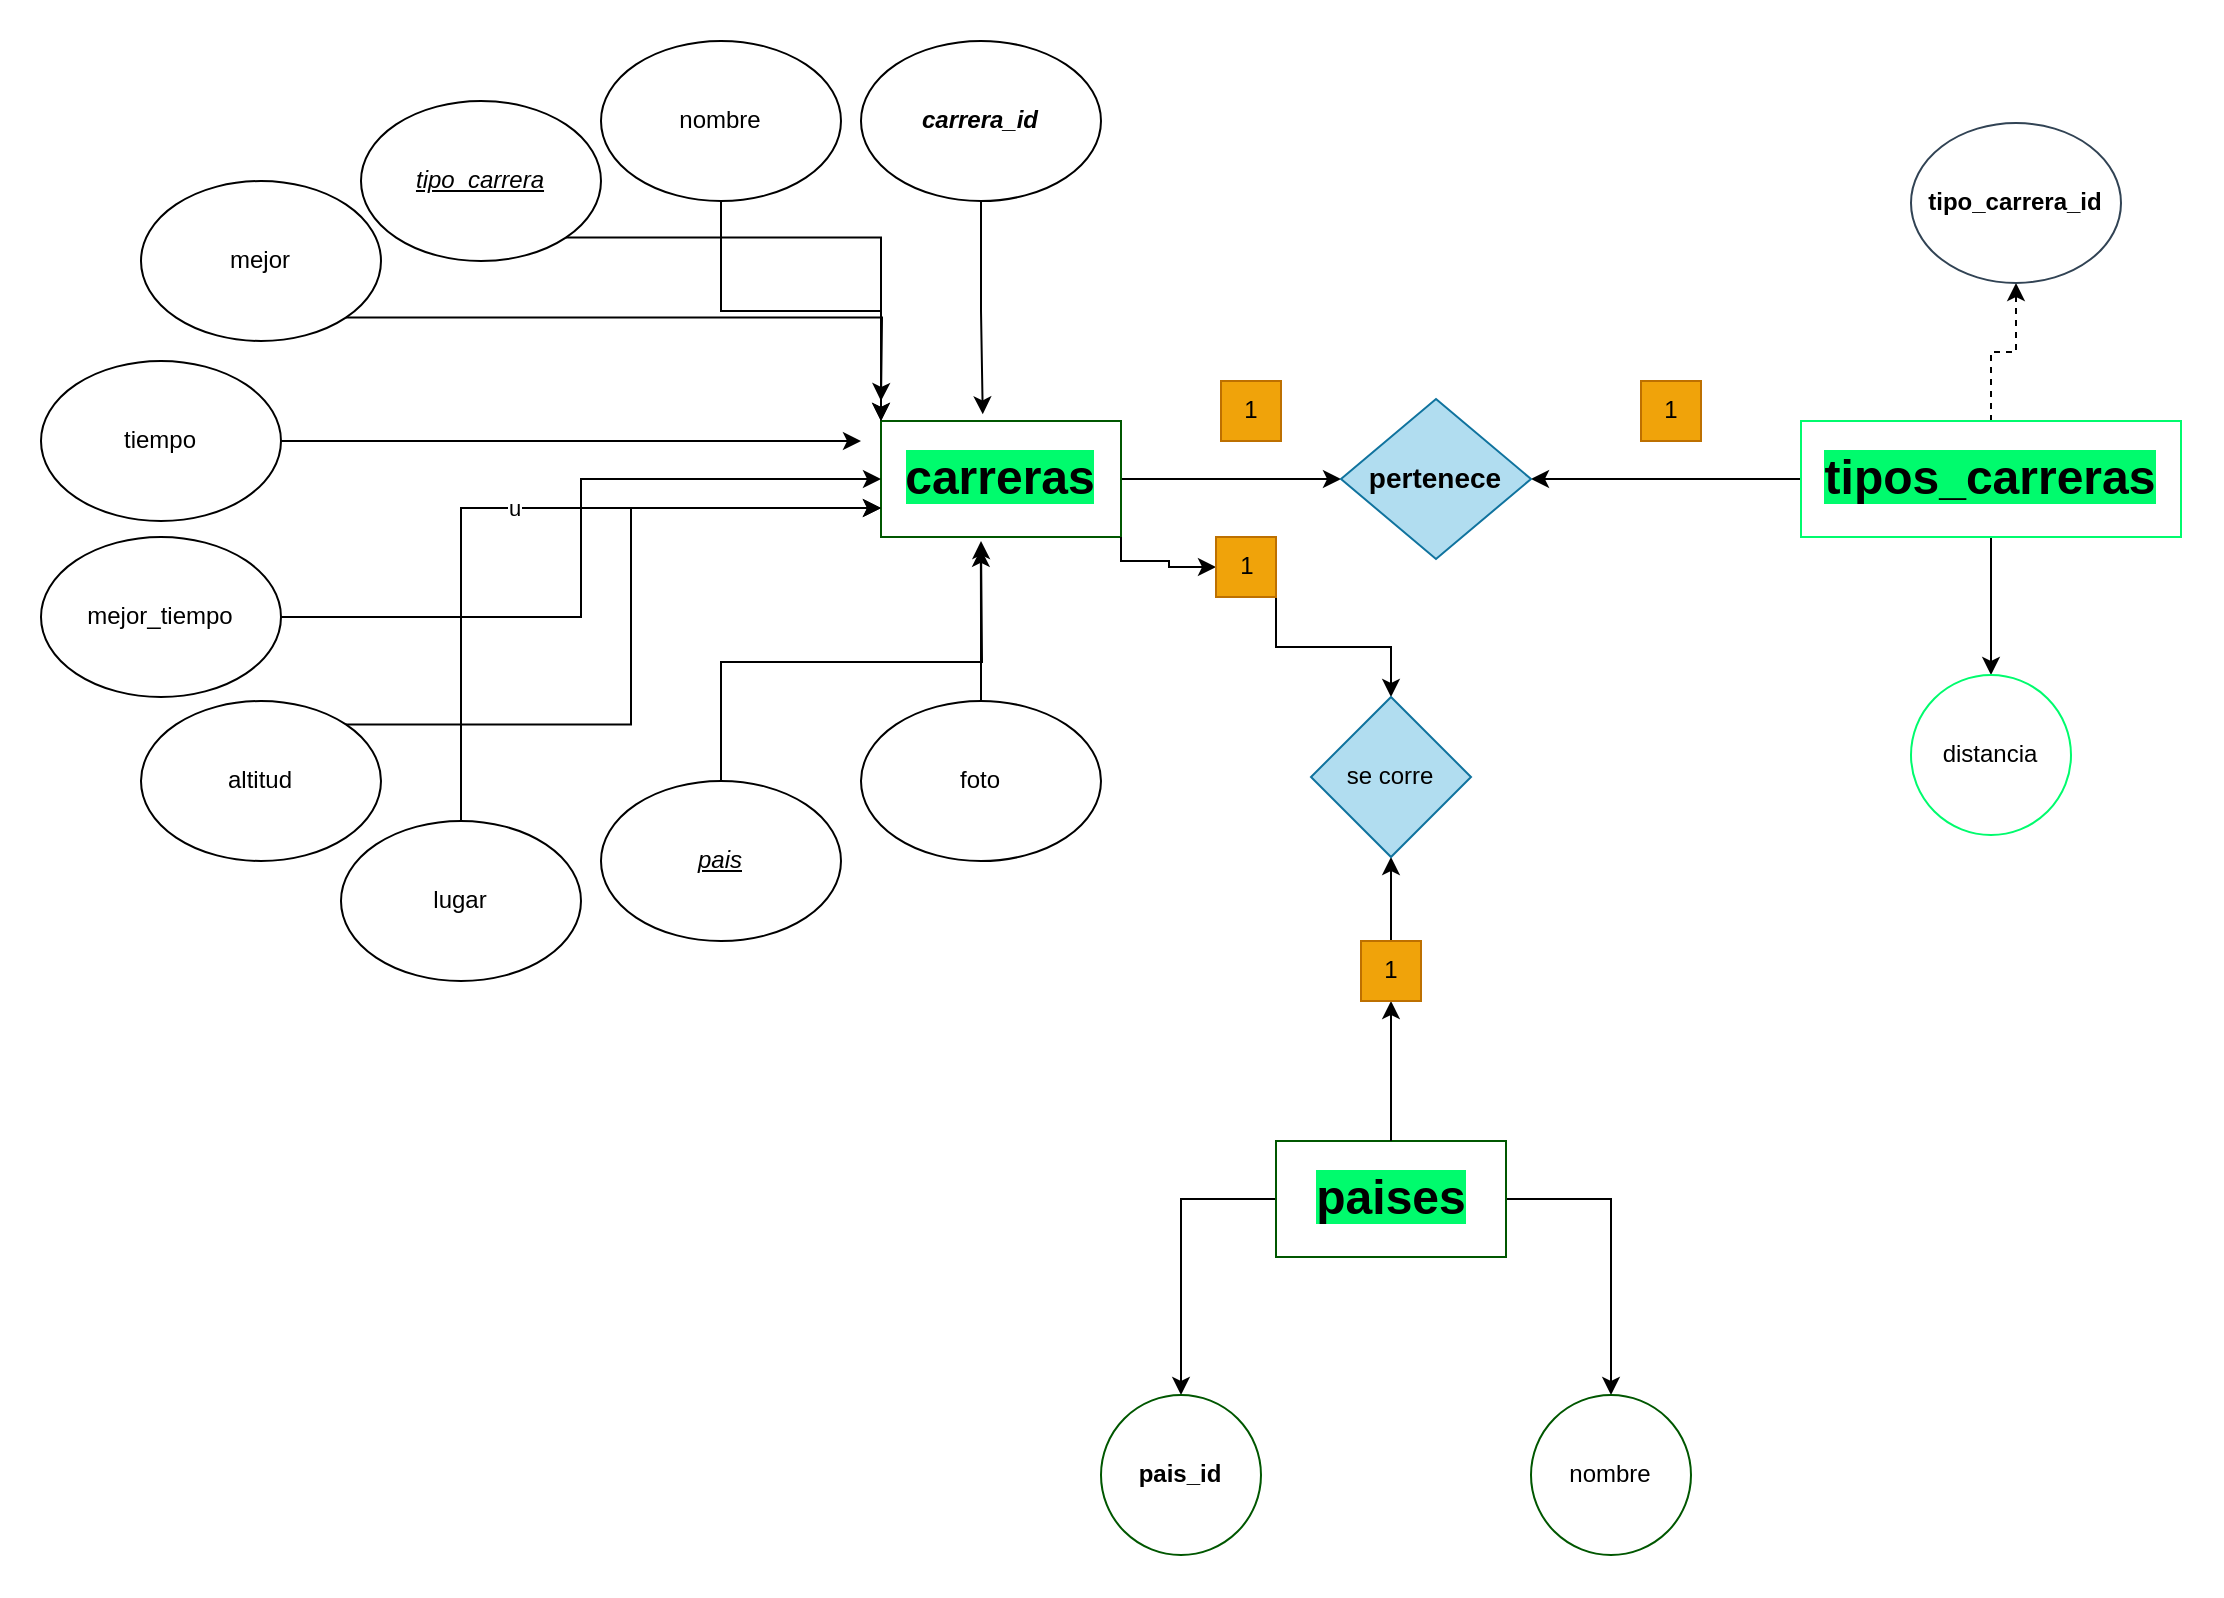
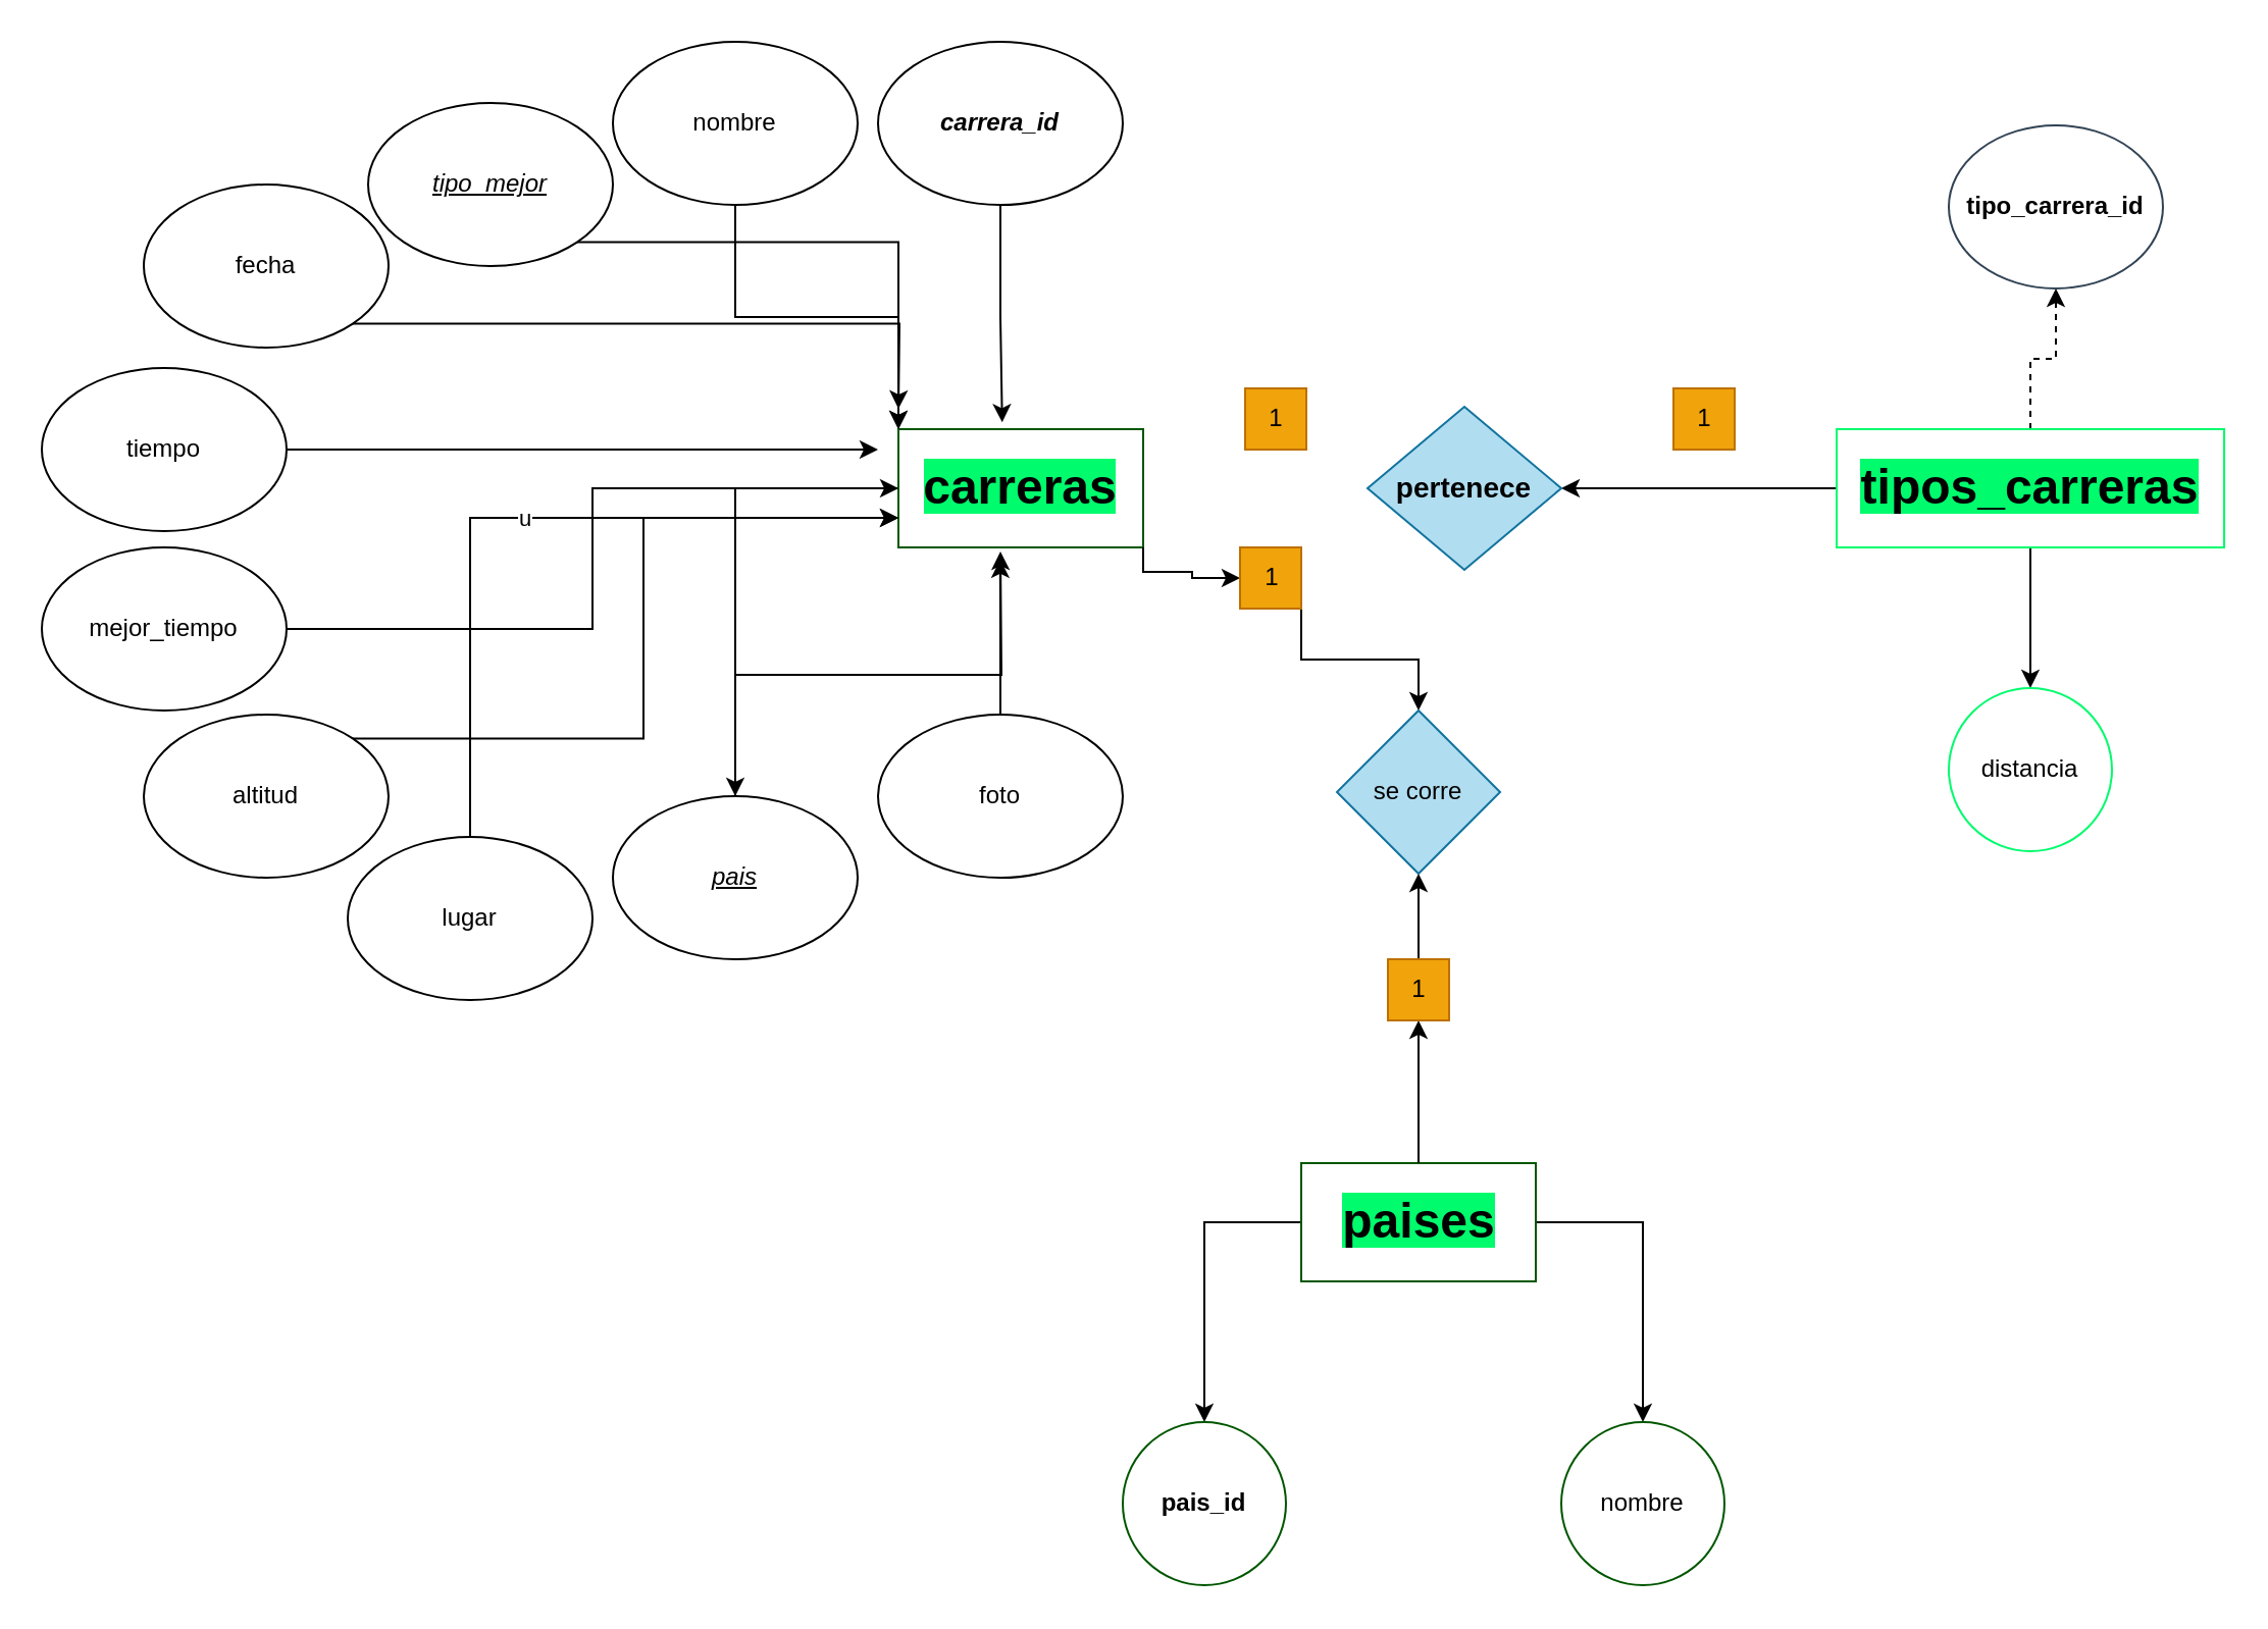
- <mxCell id="18" value="&lt;i&gt;&lt;u&gt;tipo_carrera&lt;/u&gt;&lt;/i&gt;" style="ellipse;whiteSpace=wrap;html=1;" vertex="1" parent="1"><mxGeometry x="180" y="50" width="120" height="80" as="geometry" /></mxCell>
+ <mxCell id="18" value="&lt;i&gt;&lt;u&gt;tipo_mejor&lt;/u&gt;&lt;/i&gt;" style="ellipse;whiteSpace=wrap;html=1;" vertex="1" parent="1"><mxGeometry x="180" y="50" width="120" height="80" as="geometry" /></mxCell>
- <mxCell id="20" value="mejor" style="ellipse;whiteSpace=wrap;html=1;" vertex="1" parent="1"><mxGeometry x="70" y="90" width="120" height="80" as="geometry" /></mxCell>
+ <mxCell id="20" value="fecha" style="ellipse;whiteSpace=wrap;html=1;" vertex="1" parent="1"><mxGeometry x="70" y="90" width="120" height="80" as="geometry" /></mxCell>
- <mxCell id="2" value="" style="edgeStyle=orthogonalEdgeStyle;rounded=0;orthogonalLoop=1;jettySize=auto;html=1;" edge="1" parent="1" source="4" target="21"><mxGeometry relative="1" as="geometry" /></mxCell>
+ <mxCell id="2" value="" style="edgeStyle=orthogonalEdgeStyle;rounded=0;orthogonalLoop=1;jettySize=auto;html=1;" edge="1" parent="1" source="4" target="30"><mxGeometry relative="1" as="geometry" /></mxCell>
